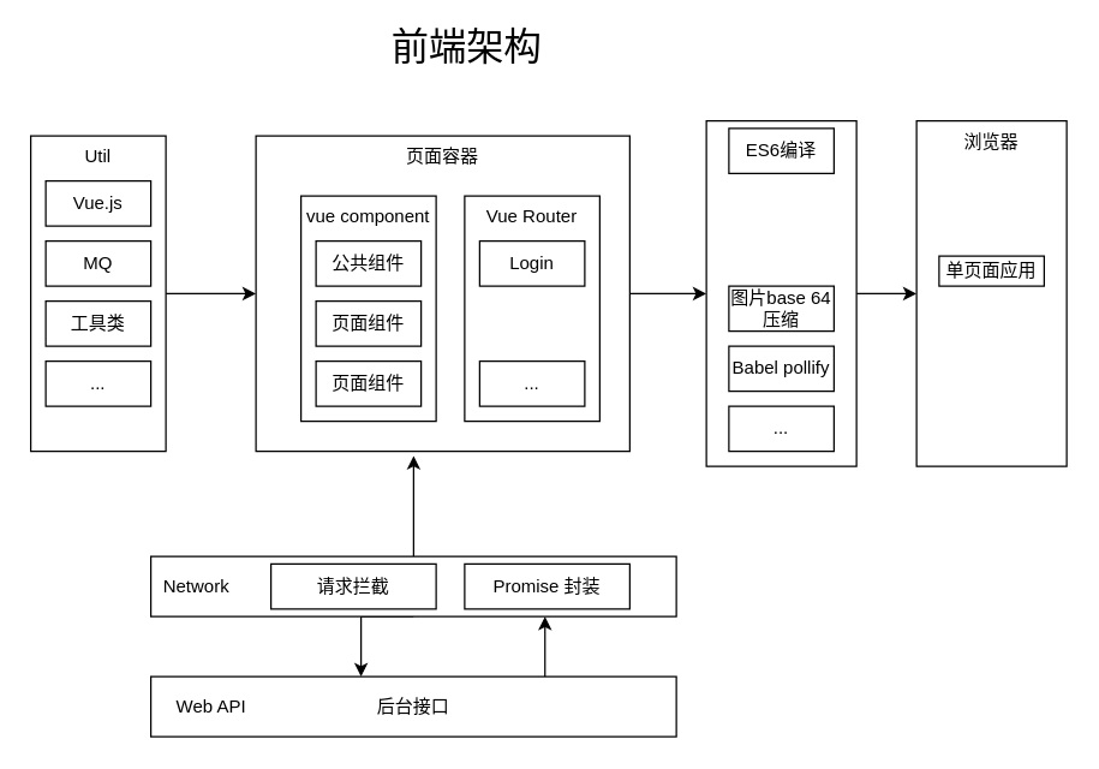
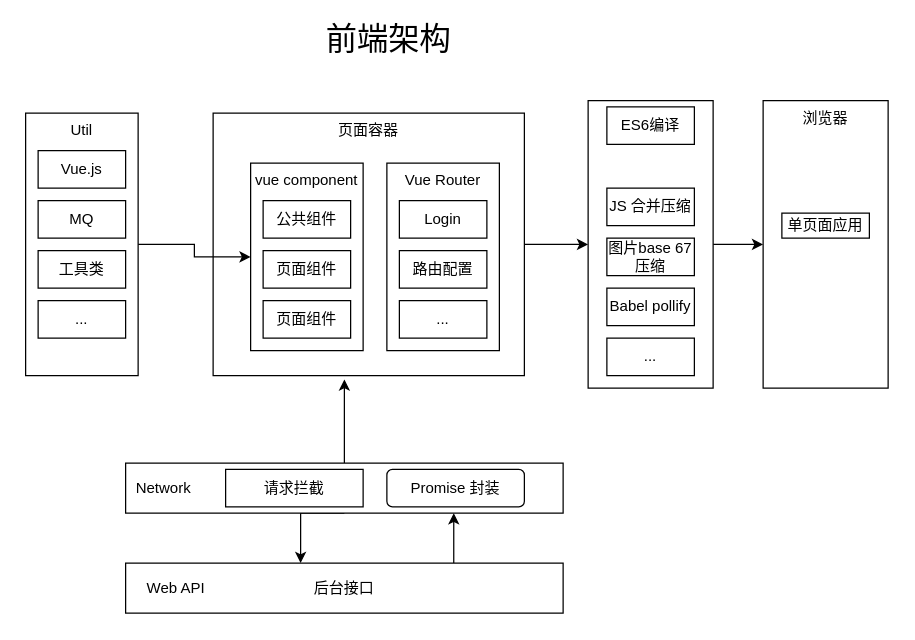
+ <mxCell id="29" value="JS 合并压缩" style="rounded=0;whiteSpace=wrap;html=1;" vertex="1" parent="1"><mxGeometry x="485" y="150" width="70" height="30" as="geometry" /></mxCell>
- <mxCell id="13" style="edgeStyle=orthogonalEdgeStyle;rounded=0;orthogonalLoop=1;jettySize=auto;html=1;exitX=1;exitY=0.5;exitDx=0;exitDy=0;entryX=0;entryY=0.5;entryDx=0;entryDy=0;" edge="1" parent="1" source="14" target="12"><mxGeometry relative="1" as="geometry" /></mxCell>
+ <mxCell id="13" style="edgeStyle=orthogonalEdgeStyle;rounded=0;orthogonalLoop=1;jettySize=auto;html=1;exitX=1;exitY=0.5;exitDx=0;exitDy=0;" edge="1" parent="1" source="14" target="15"><mxGeometry relative="1" as="geometry" /></mxCell>
- <mxCell id="30" value="图片base 64 压缩" style="rounded=0;whiteSpace=wrap;html=1;" vertex="1" parent="1"><mxGeometry x="485" y="190" width="70" height="30" as="geometry" /></mxCell>
+ <mxCell id="30" value="图片base 67 压缩" style="rounded=0;whiteSpace=wrap;html=1;" vertex="1" parent="1"><mxGeometry x="485" y="190" width="70" height="30" as="geometry" /></mxCell>
+ <mxCell id="21" value="路由配置" style="rounded=0;whiteSpace=wrap;html=1;" vertex="1" parent="1"><mxGeometry x="319" y="200" width="70" height="30" as="geometry" /></mxCell>
- <mxCell id="9" value="Promise 封装" style="rounded=0;whiteSpace=wrap;html=1;" vertex="1" parent="1"><mxGeometry x="309" y="375" width="110" height="30" as="geometry" /></mxCell>
+ <mxCell id="9" value="Promise 封装" style="whiteSpace=wrap;html=1;rounded=1;" vertex="1" parent="1"><mxGeometry x="309" y="375" width="110" height="30" as="geometry" /></mxCell>
